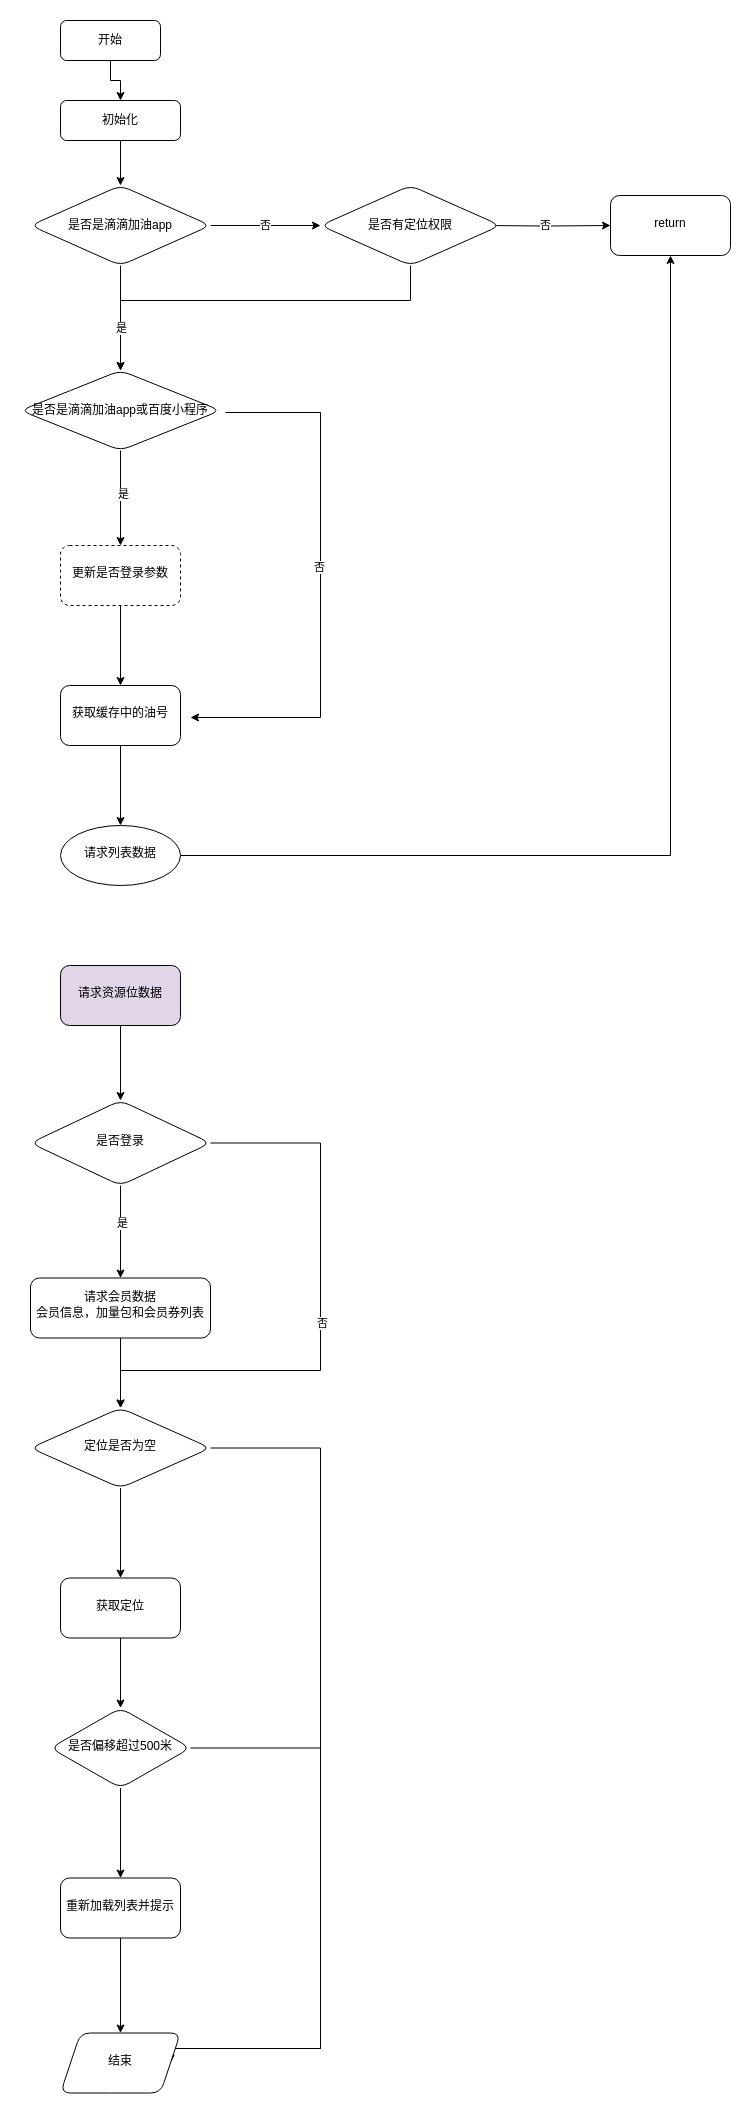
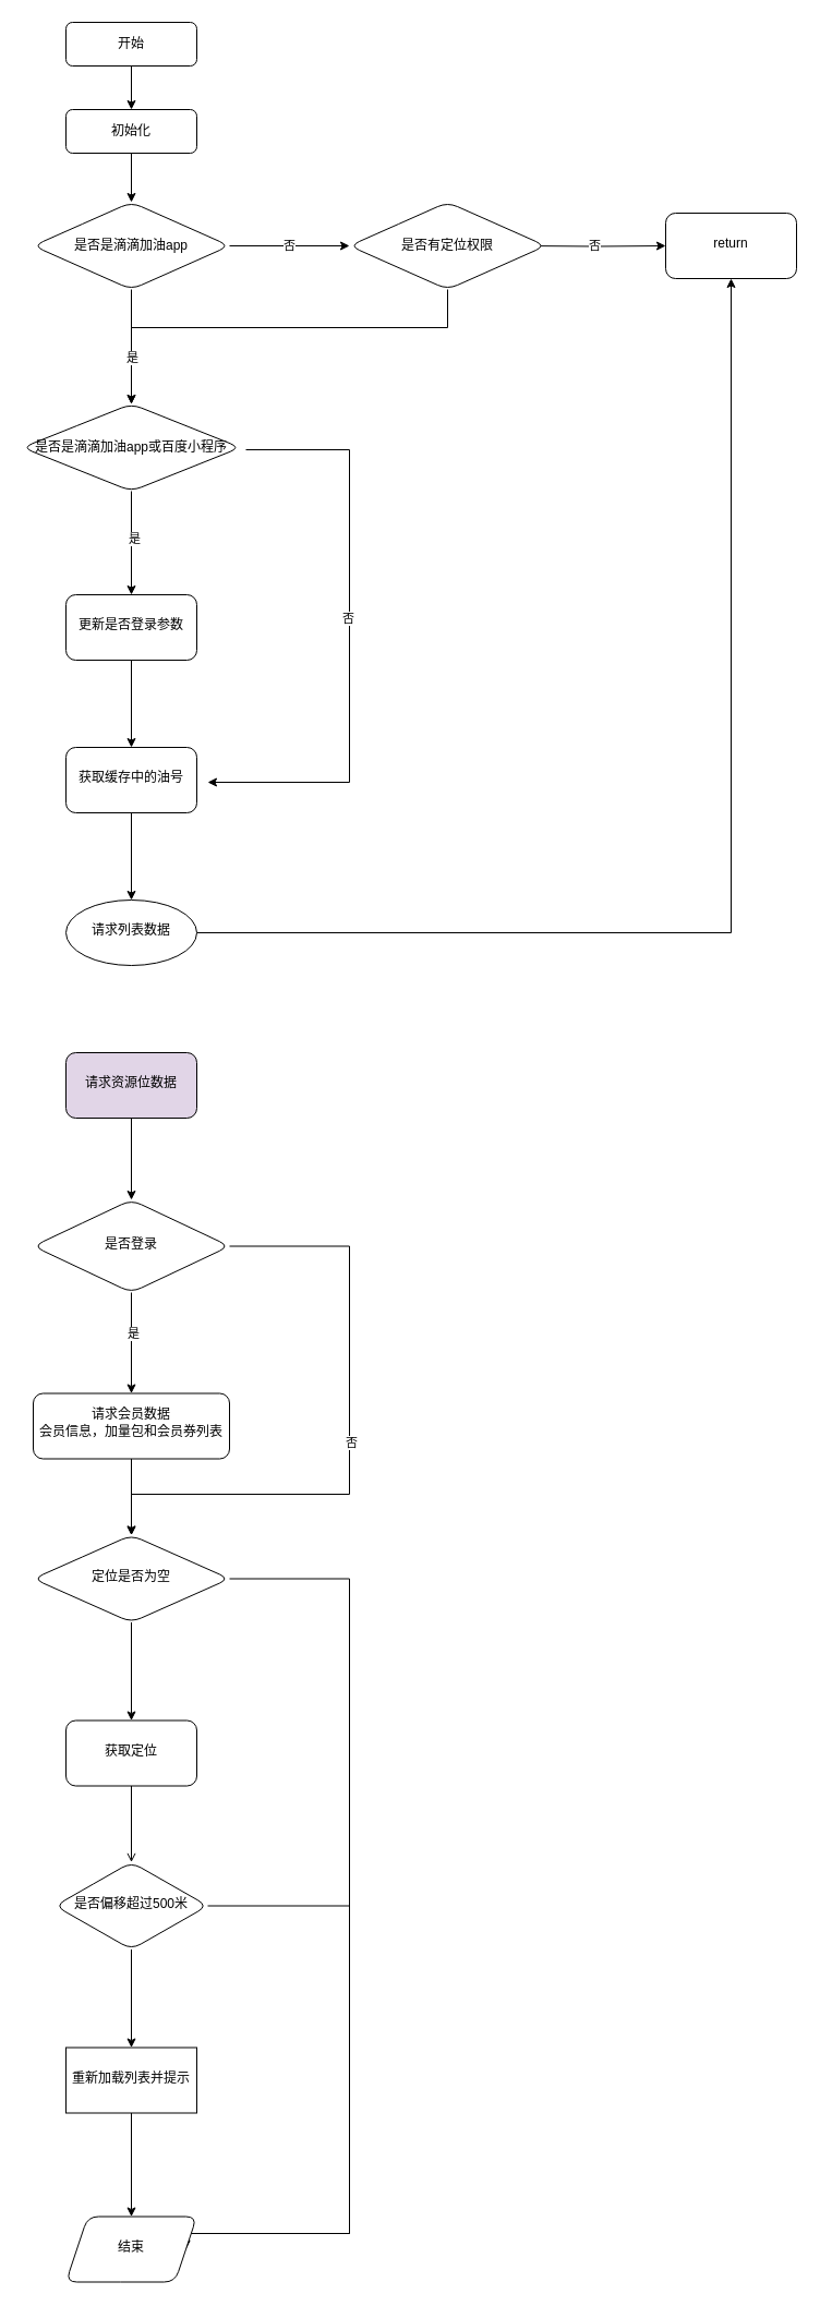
- <mxCell id="3" value="开始" style="rounded=1;whiteSpace=wrap;html=1;fontSize=12;glass=0;strokeWidth=1;shadow=0;" parent="1" vertex="1"><mxGeometry x="60" y="20" width="100" height="40" as="geometry" /></mxCell>
+ <mxCell id="3" value="开始" style="rounded=1;whiteSpace=wrap;html=1;fontSize=12;glass=0;strokeWidth=1;shadow=0;" parent="1" vertex="1"><mxGeometry x="60" y="20" width="120" height="40" as="geometry" /></mxCell>
- <mxCell id="9" value="更新是否登录参数" style="rounded=1;whiteSpace=wrap;html=1;shadow=0;strokeWidth=1;spacing=6;spacingTop=-4;dashed=1;" parent="1" vertex="1"><mxGeometry x="60" y="545" width="120" height="60" as="geometry" /></mxCell>
+ <mxCell id="9" value="更新是否登录参数" style="rounded=1;whiteSpace=wrap;html=1;shadow=0;strokeWidth=1;spacing=6;spacingTop=-4;" parent="1" vertex="1"><mxGeometry x="60" y="545" width="120" height="60" as="geometry" /></mxCell>
- <mxCell id="37" value="" style="edgeStyle=orthogonalEdgeStyle;rounded=0;orthogonalLoop=1;jettySize=auto;html=1;" parent="1" source="38" target="41" edge="1"><mxGeometry relative="1" as="geometry" /></mxCell>
+ <mxCell id="37" value="" style="edgeStyle=orthogonalEdgeStyle;rounded=0;orthogonalLoop=1;jettySize=auto;html=1;endArrow=open;" parent="1" source="38" target="41" edge="1"><mxGeometry relative="1" as="geometry" /></mxCell>
- <mxCell id="43" value="重新加载列表并提示" style="whiteSpace=wrap;html=1;rounded=1;shadow=0;strokeWidth=1;spacing=6;spacingTop=-4;" parent="1" vertex="1"><mxGeometry x="60" y="1877.5" width="120" height="60" as="geometry" /></mxCell>
+ <mxCell id="43" value="重新加载列表并提示" style="whiteSpace=wrap;html=1;shadow=0;strokeWidth=1;spacing=6;spacingTop=-4;rounded=0;" parent="1" vertex="1"><mxGeometry x="60" y="1877.5" width="120" height="60" as="geometry" /></mxCell>
